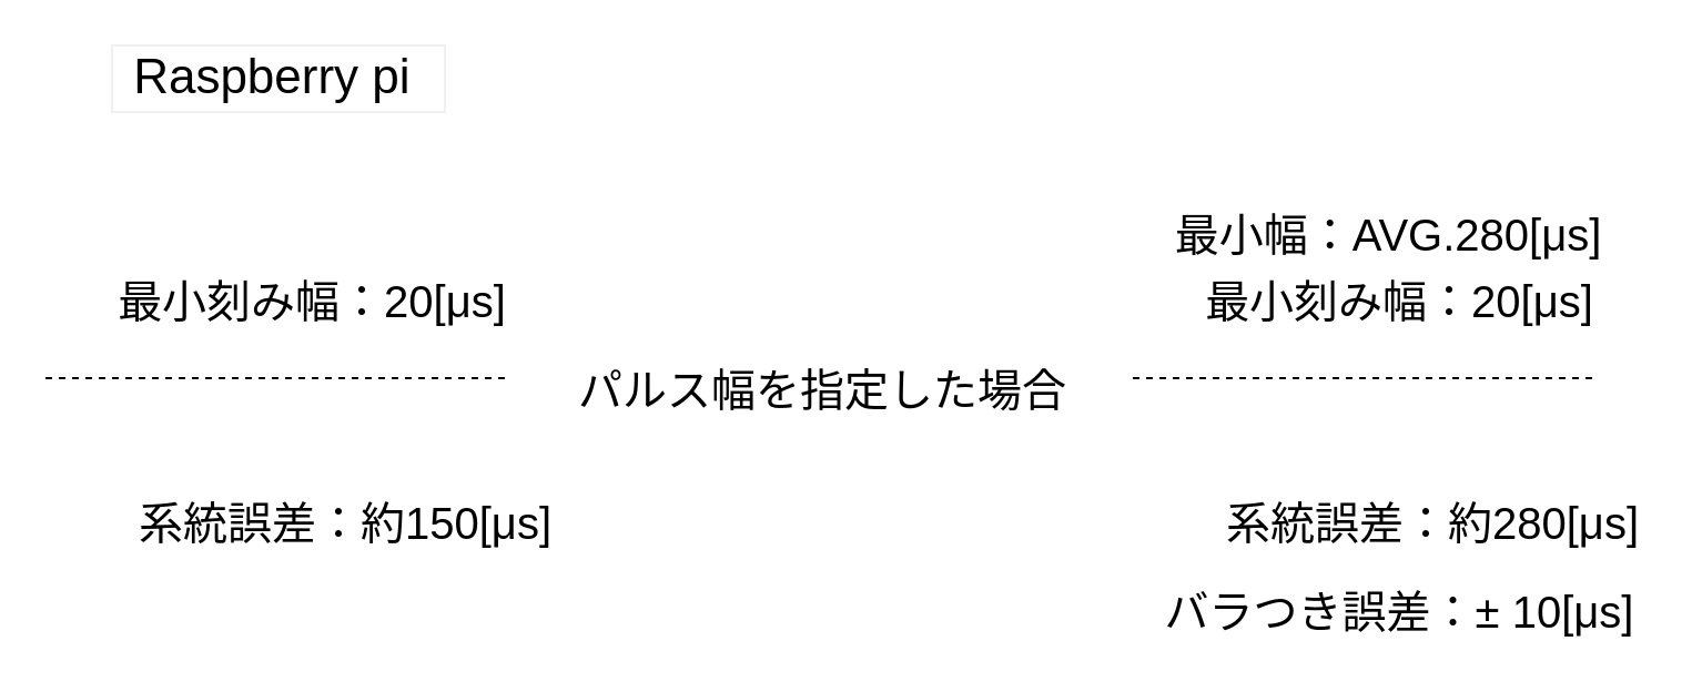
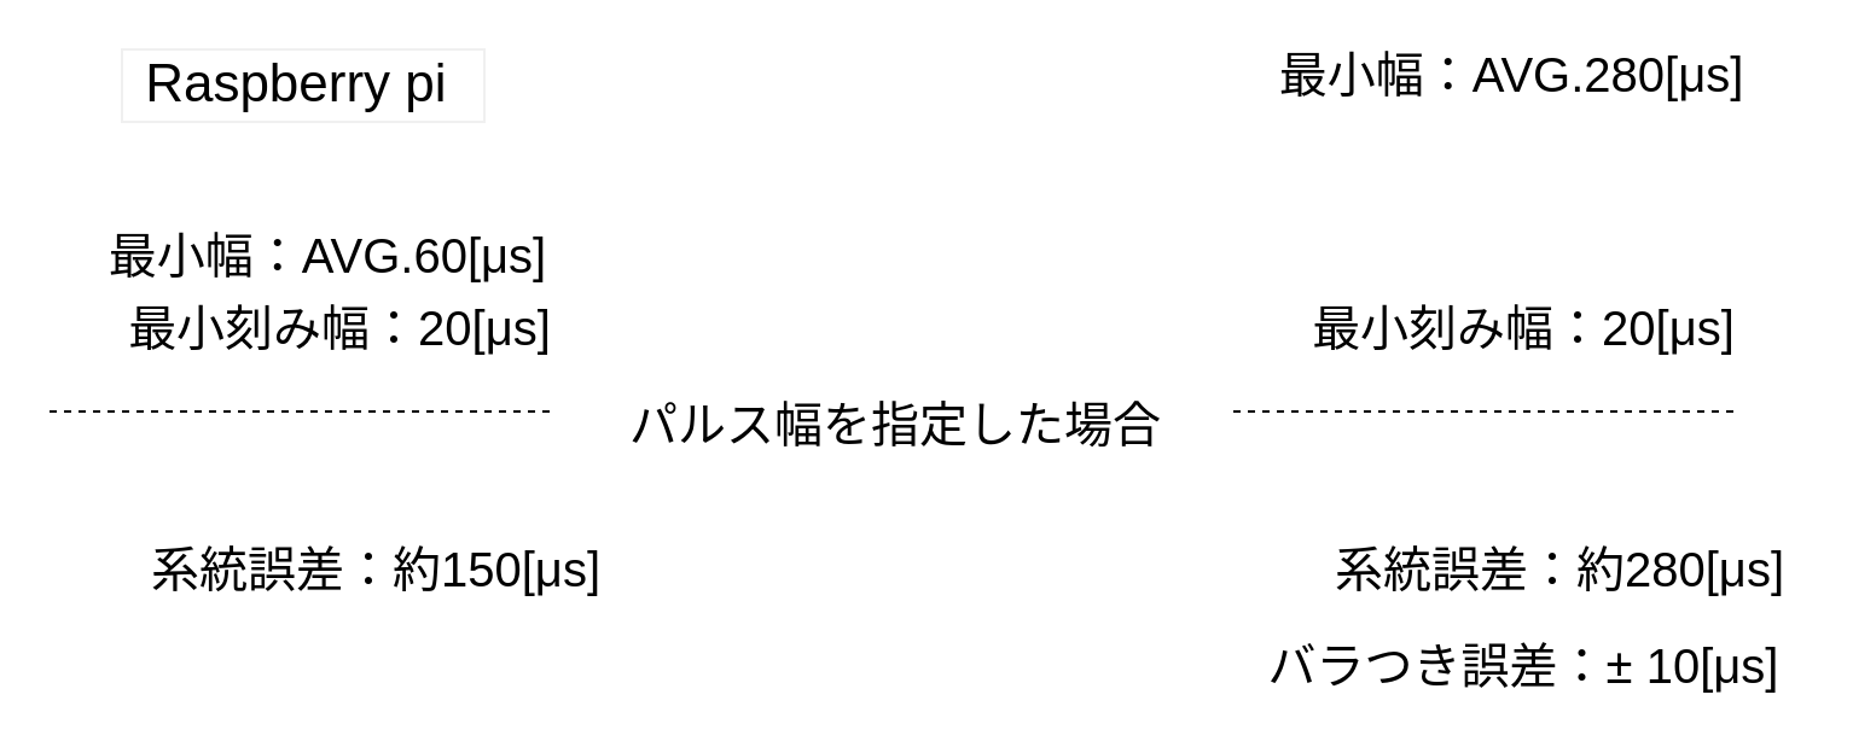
+ <mxCell id="3" value="最小幅：AVG.60[μs]" style="text;html=1;align=center;verticalAlign=middle;resizable=0;points=[];autosize=1;fontSize=20;" vertex="1" parent="1"><mxGeometry x="39" y="91" width="192" height="28" as="geometry" /></mxCell>
- <mxCell id="8" value="最小幅：AVG.280[μs]" style="text;html=1;align=center;verticalAlign=middle;resizable=0;points=[];autosize=1;fontSize=20;" vertex="1" parent="1"><mxGeometry x="520" y="90" width="210" height="30" as="geometry" /></mxCell>
+ <mxCell id="8" value="最小幅：AVG.280[μs]" style="text;html=1;align=center;verticalAlign=middle;resizable=0;points=[];autosize=1;fontSize=20;" vertex="1" parent="1"><mxGeometry x="520" y="15" width="210" height="30" as="geometry" /></mxCell>
